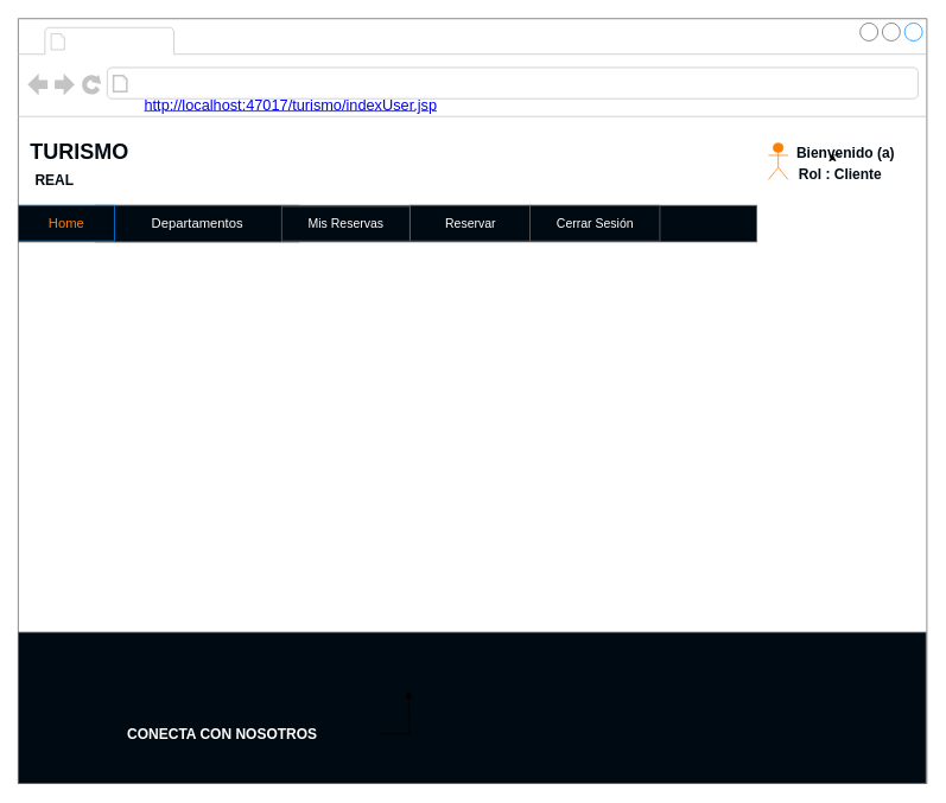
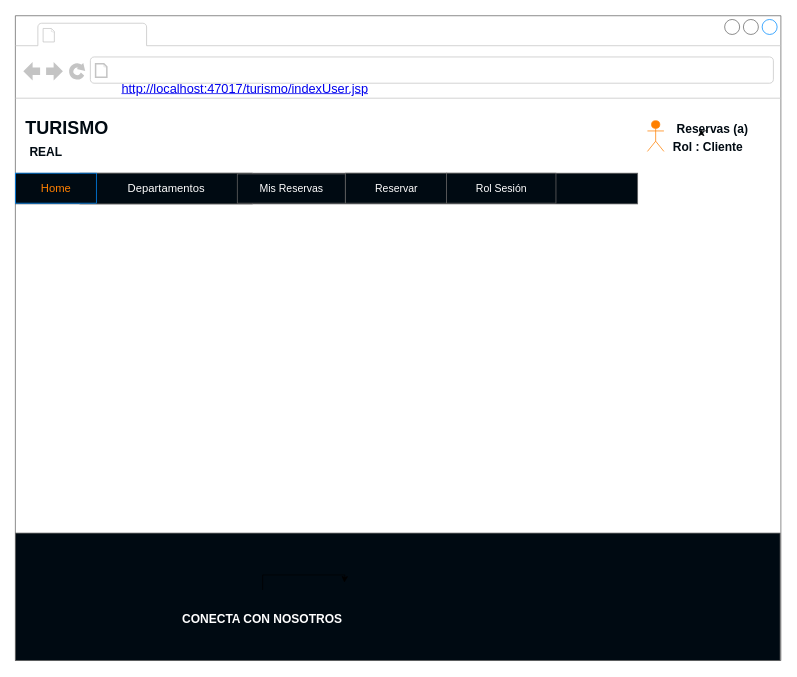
- <mxCell id="8" value="&lt;span style=&quot;font-size: 16px&quot;&gt;Bienvenido (a)&lt;/span&gt;" style="text;html=1;strokeColor=none;fillColor=none;align=center;verticalAlign=middle;whiteSpace=wrap;rounded=0;labelBackgroundColor=none;fontSize=22;fontColor=#000A12;fontStyle=1;direction=south;" parent="2" vertex="1"><mxGeometry x="862" y="129.5" width="136" height="41" as="geometry" /></mxCell>
+ <mxCell id="8" value="&lt;span style=&quot;font-size: 16px&quot;&gt;Reservas (a)&lt;/span&gt;" style="text;html=1;strokeColor=none;fillColor=none;align=center;verticalAlign=middle;whiteSpace=wrap;rounded=0;labelBackgroundColor=none;fontSize=22;fontColor=#000A12;fontStyle=1;direction=south;" parent="2" vertex="1"><mxGeometry x="862" y="129.5" width="136" height="41" as="geometry" /></mxCell>
- <mxCell id="16" value="&lt;font style=&quot;font-size: 14px&quot; color=&quot;#ffffff&quot;&gt;Cerrar Sesión&lt;/font&gt;" style="strokeColor=inherit;fillColor=inherit;gradientColor=inherit;strokeWidth=1;shadow=0;dashed=0;align=center;html=1;shape=mxgraph.mockup.text.rrect;rSize=0;fontSize=17;fontColor=#0000ff;" vertex="1" parent="13"><mxGeometry x="575" width="146" height="40" as="geometry" /></mxCell>
+ <mxCell id="16" value="&lt;font style=&quot;font-size: 14px&quot; color=&quot;#ffffff&quot;&gt;Rol Sesión&lt;/font&gt;" style="strokeColor=inherit;fillColor=inherit;gradientColor=inherit;strokeWidth=1;shadow=0;dashed=0;align=center;html=1;shape=mxgraph.mockup.text.rrect;rSize=0;fontSize=17;fontColor=#0000ff;" vertex="1" parent="13"><mxGeometry x="575" width="146" height="40" as="geometry" /></mxCell>
- <mxCell id="12" value="&lt;span style=&quot;font-size: 16px&quot;&gt;CONECTA CON NOSOTROS&lt;br&gt;&lt;/span&gt;" style="text;html=1;strokeColor=none;fillColor=none;align=center;verticalAlign=middle;whiteSpace=wrap;rounded=0;labelBackgroundColor=none;fontSize=22;fontColor=#FFFFFF;fontStyle=1;direction=south;" parent="10" vertex="1"><mxGeometry x="55.407" y="75.893" width="348.815" height="75.893" as="geometry" /></mxCell>
+ <mxCell id="12" value="&lt;span style=&quot;font-size: 16px&quot;&gt;CONECTA CON NOSOTROS&lt;br&gt;&lt;/span&gt;" style="text;html=1;strokeColor=none;fillColor=none;align=center;verticalAlign=middle;whiteSpace=wrap;rounded=0;labelBackgroundColor=none;fontSize=22;fontColor=#FFFFFF;fontStyle=1;direction=south;" parent="10" vertex="1"><mxGeometry x="155.407" y="75.893" width="348.815" height="75.893" as="geometry" /></mxCell>
